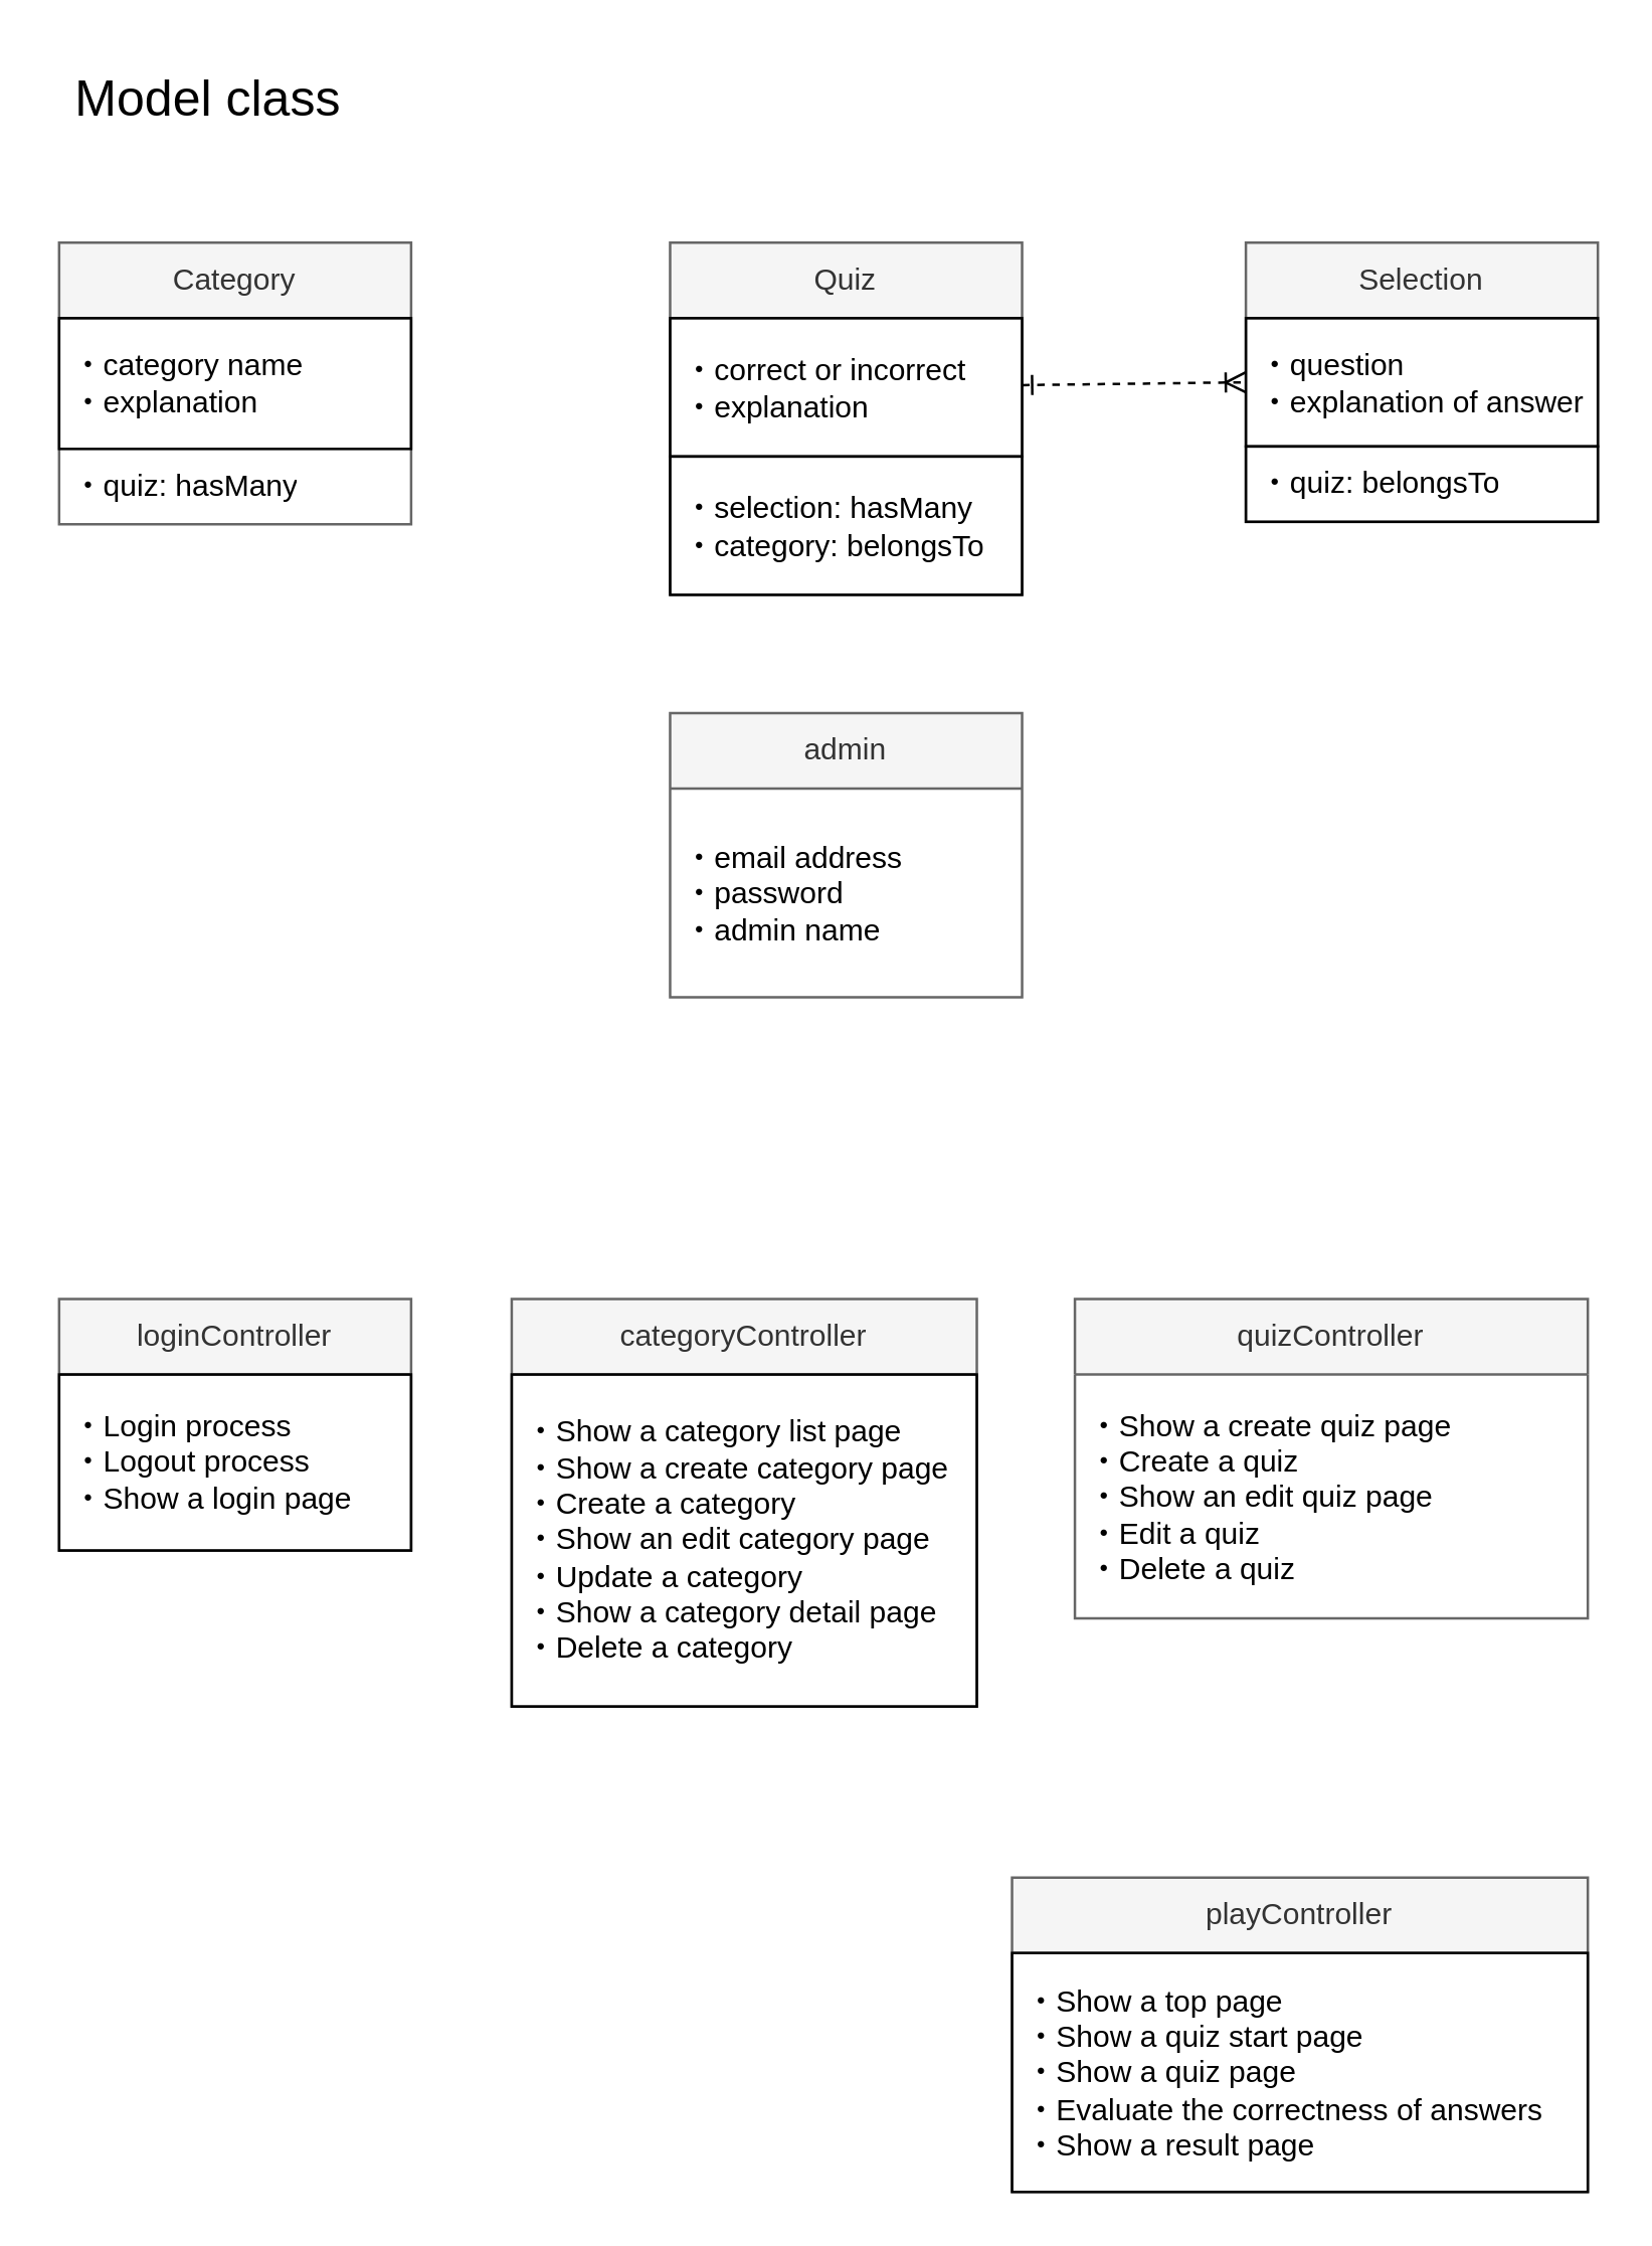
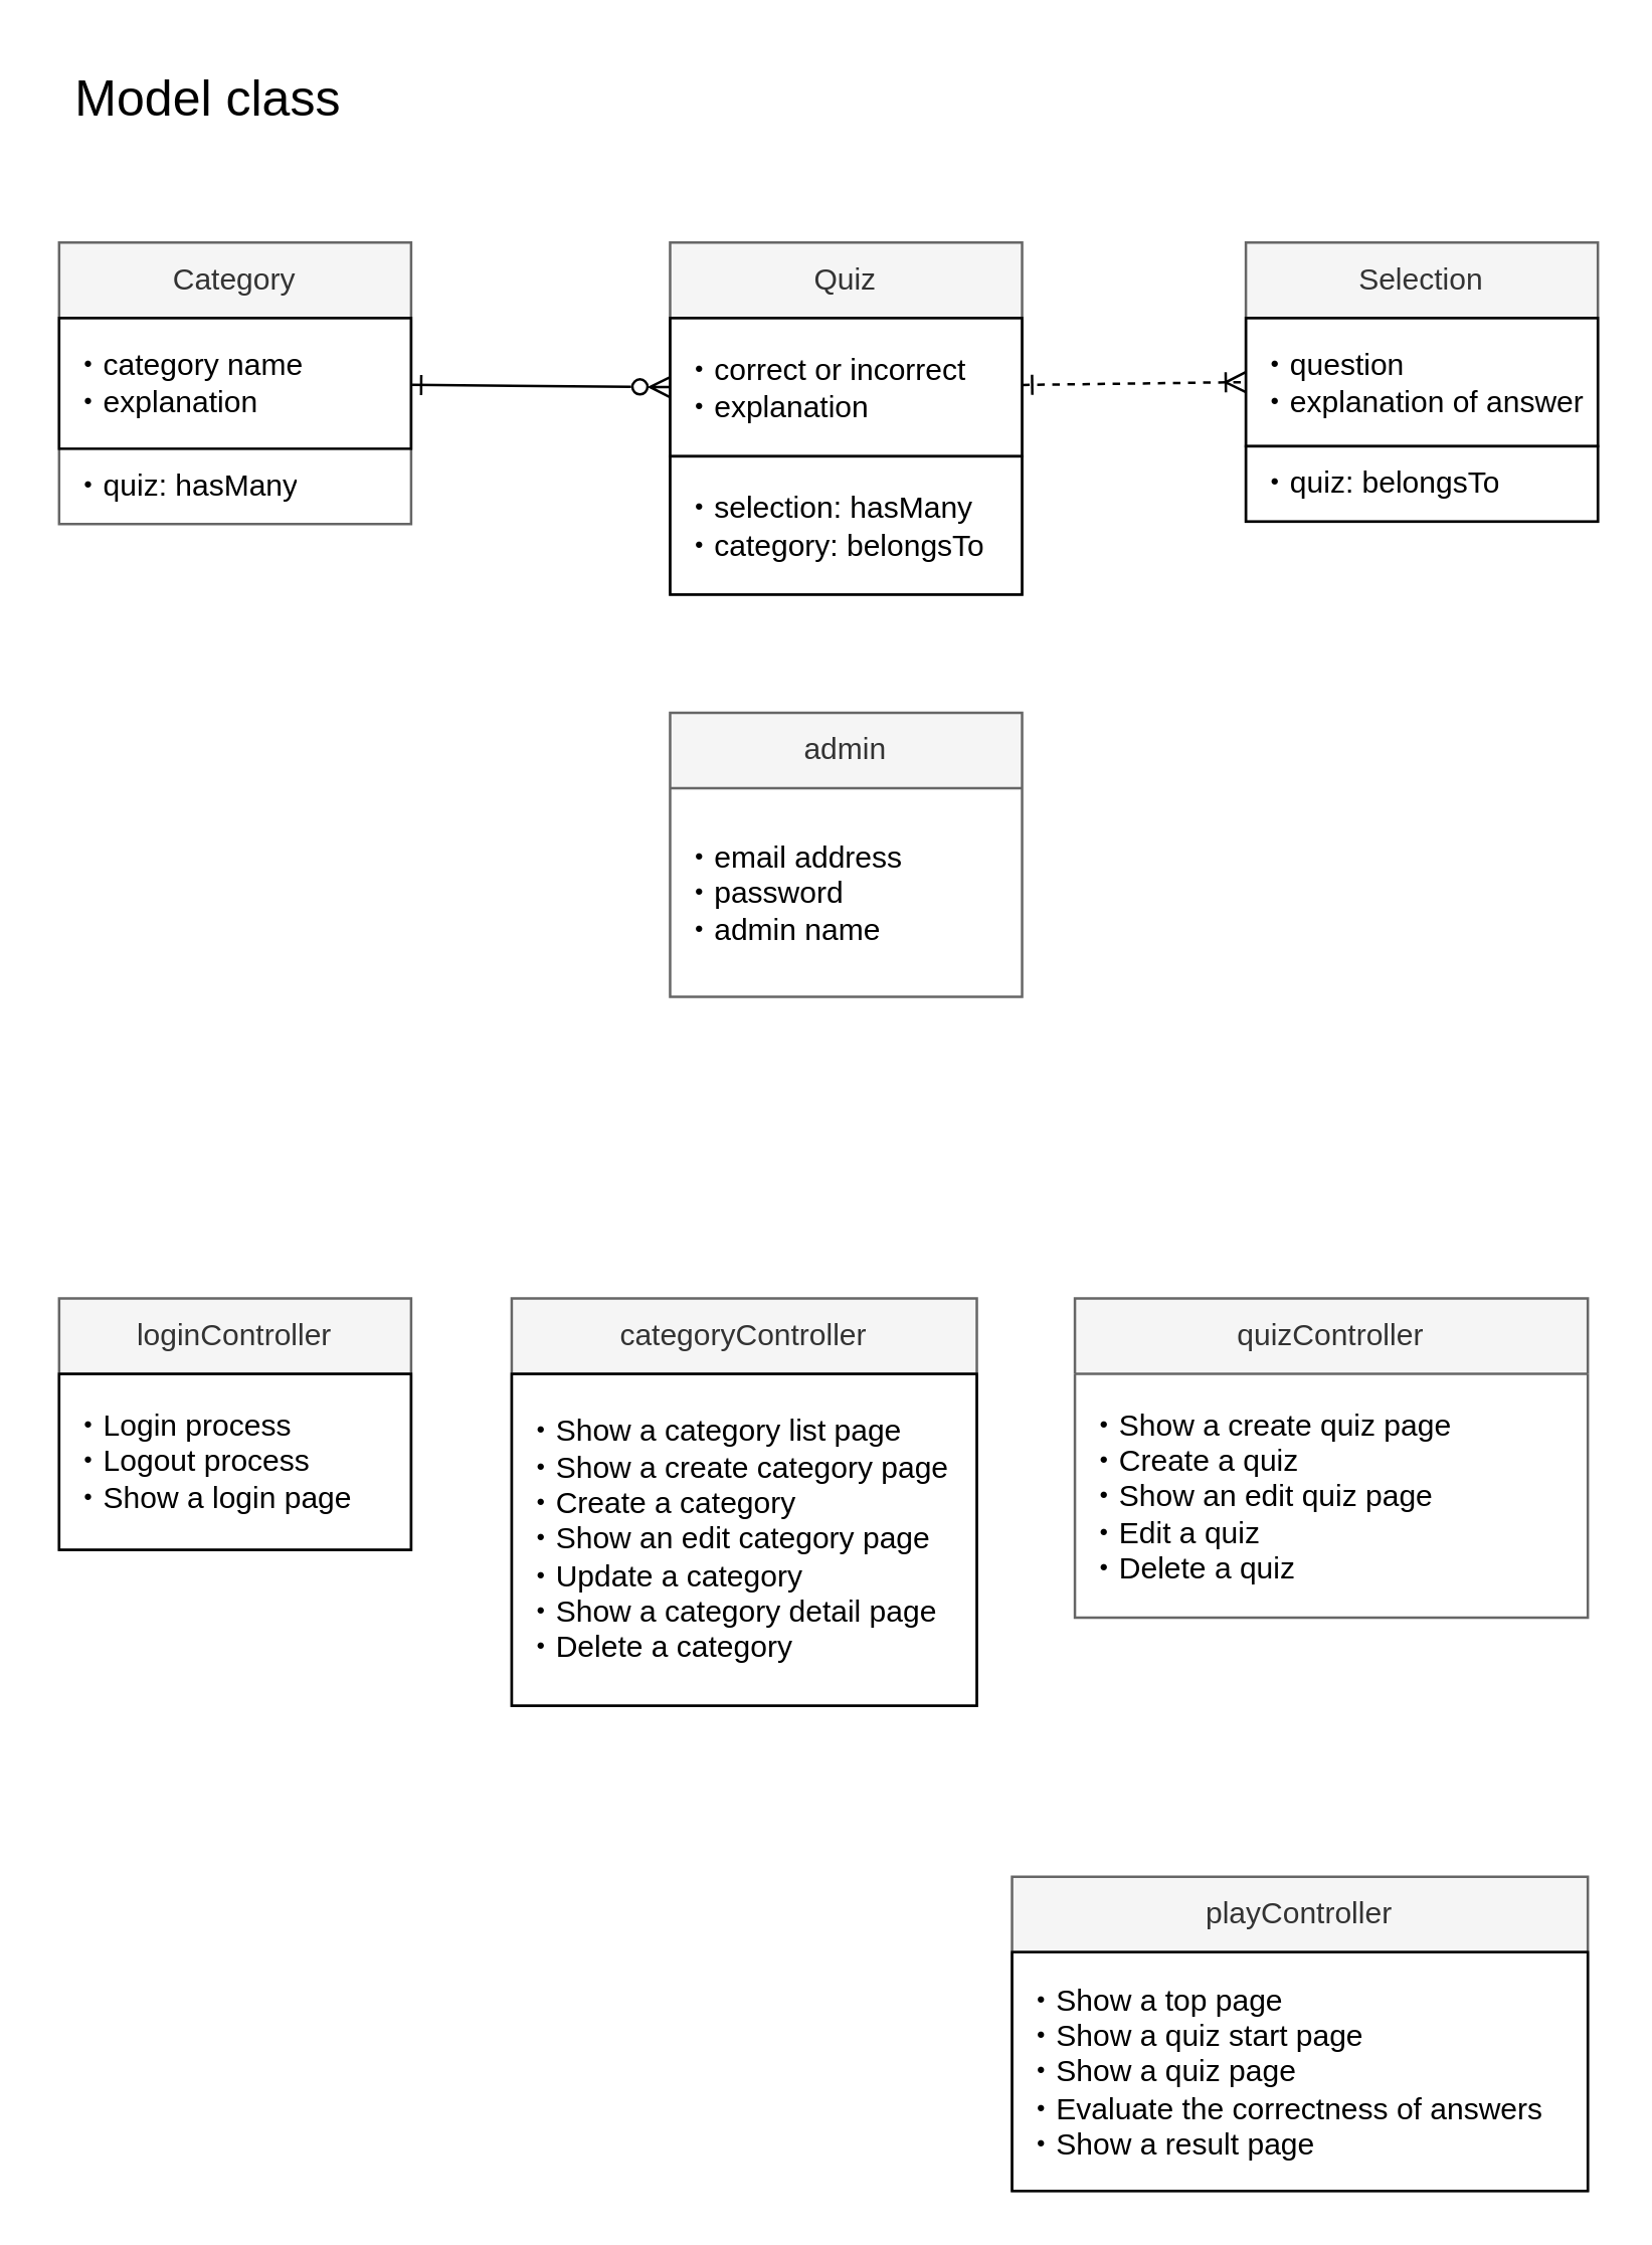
+ <mxCell id="7" style="rounded=0;html=1;entryX=0;entryY=0.5;entryDx=0;entryDy=0;strokeColor=#000000;fontColor=#000000;startArrow=ERone;startFill=0;endArrow=ERzeroToMany;endFill=0;elbow=vertical;" edge="1" parent="1" source="8" target="3"><mxGeometry relative="1" as="geometry"><mxPoint x="265.32" y="177.25" as="targetPoint" /></mxGeometry></mxCell>
